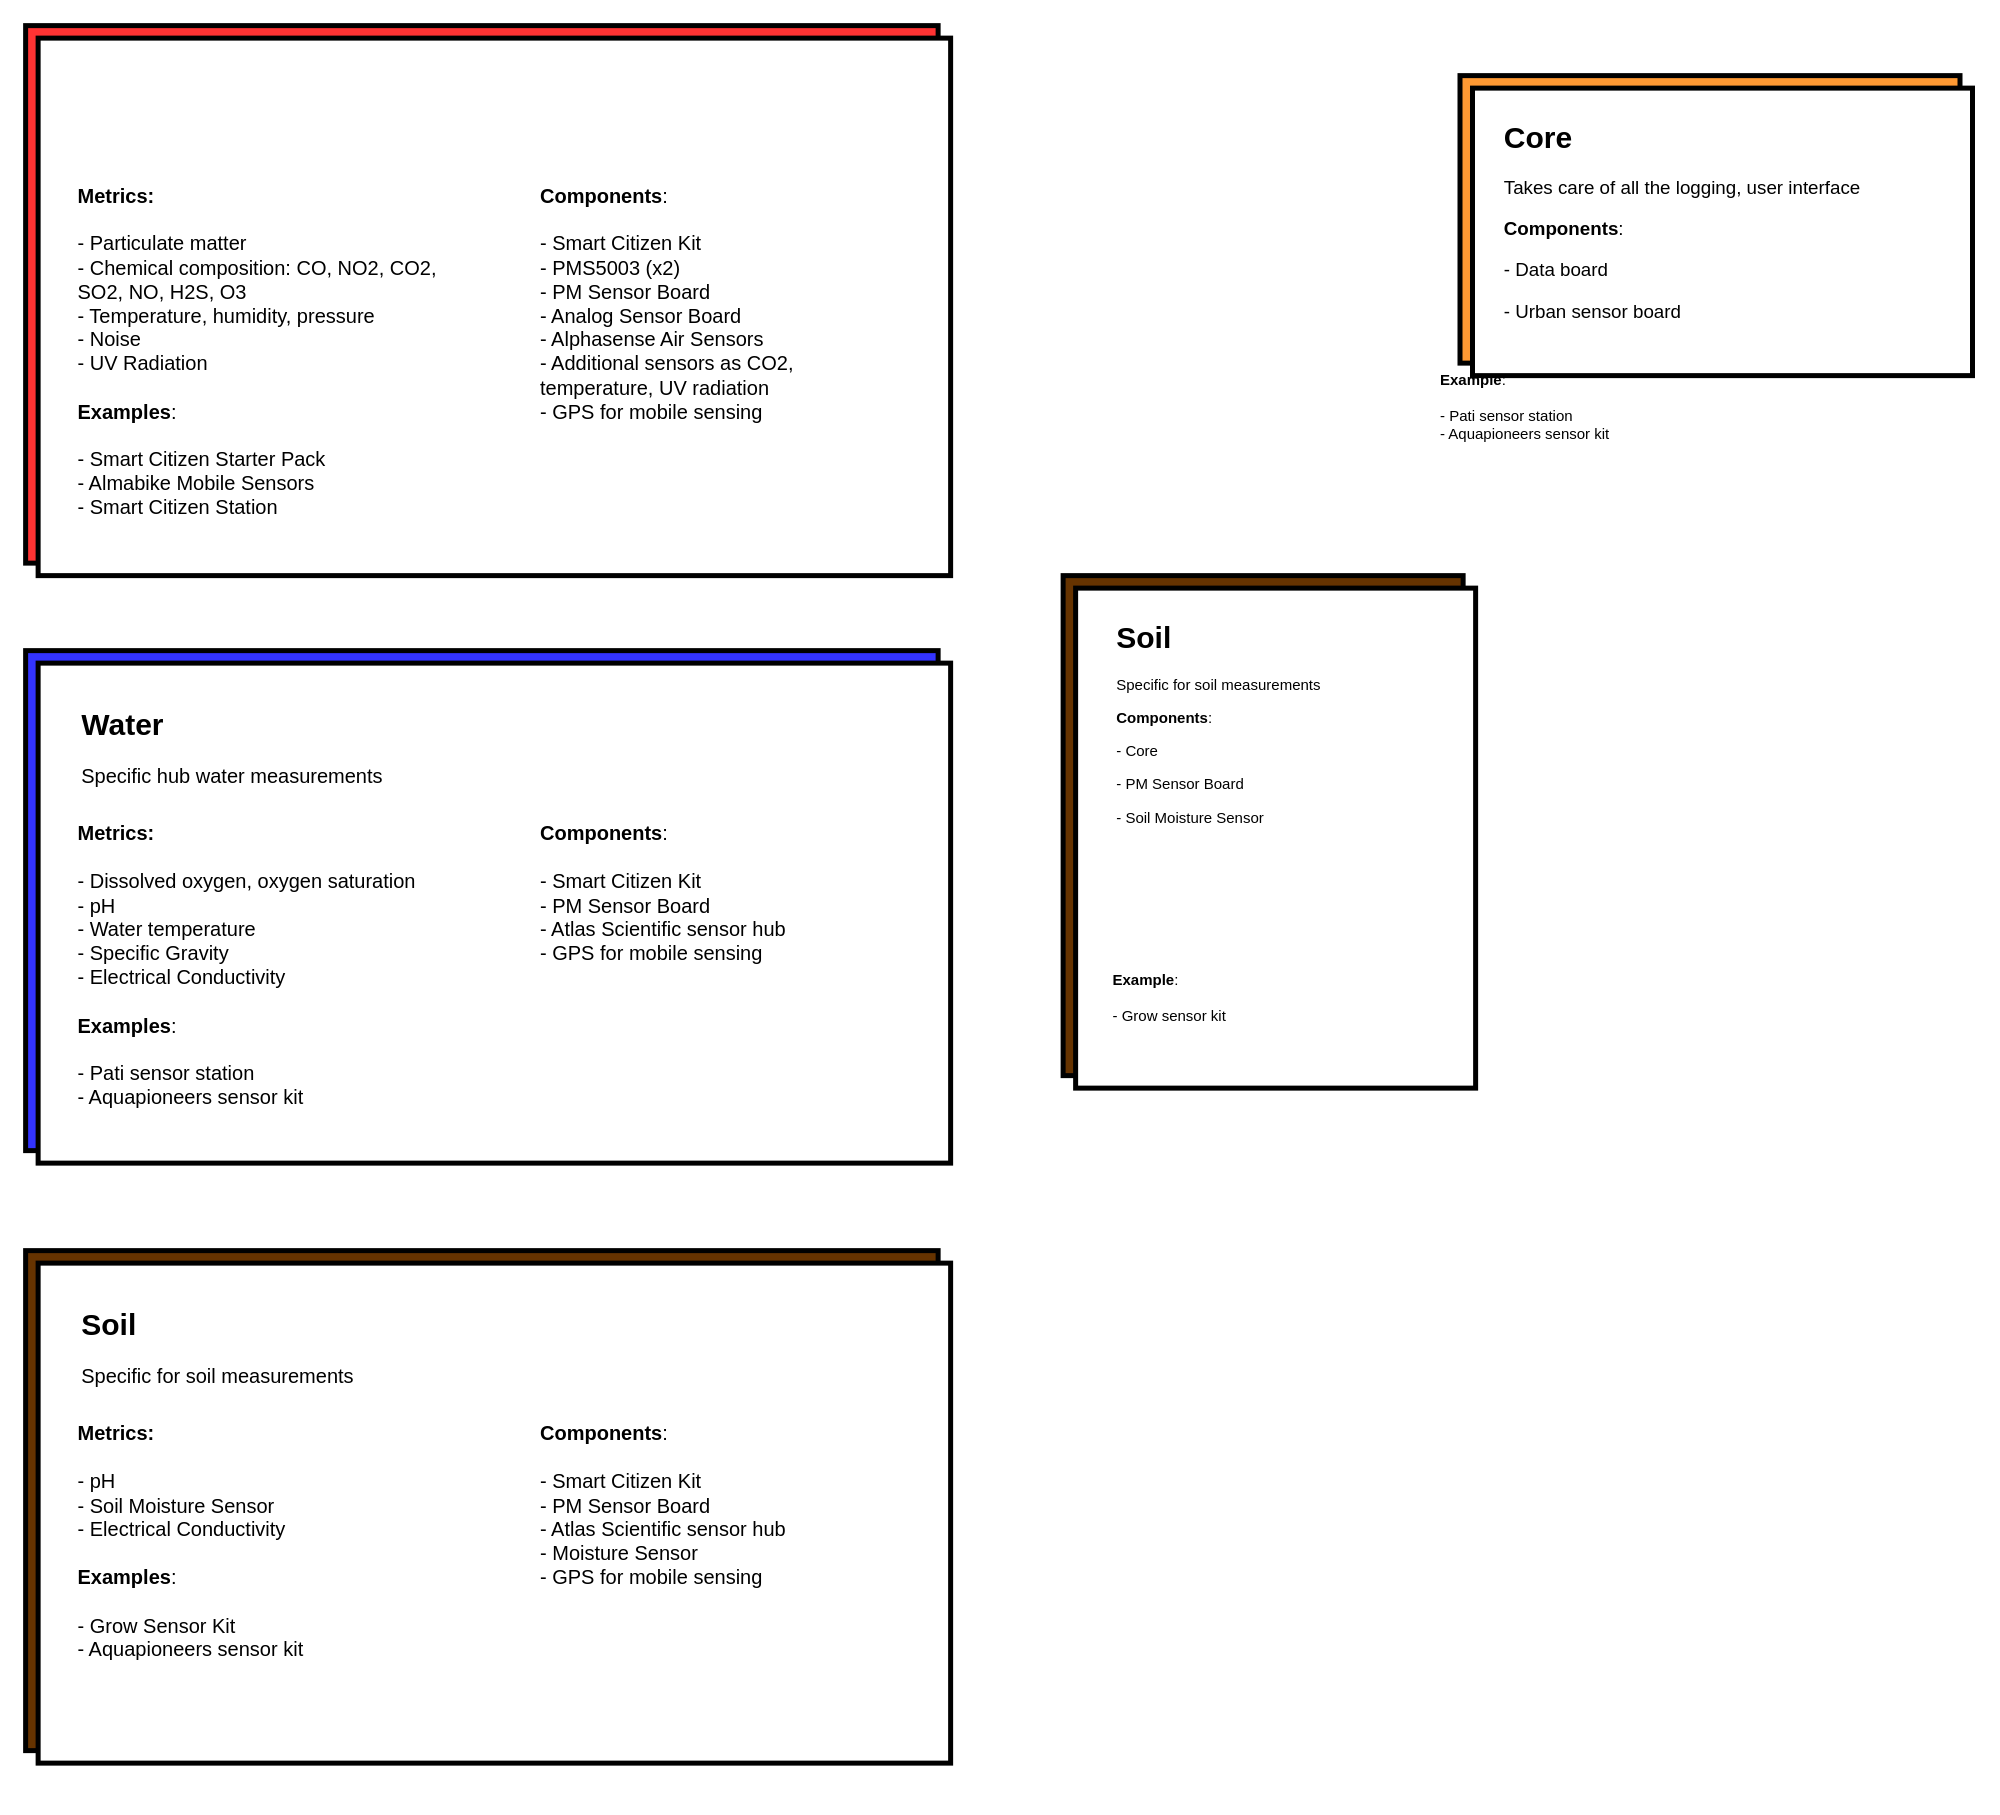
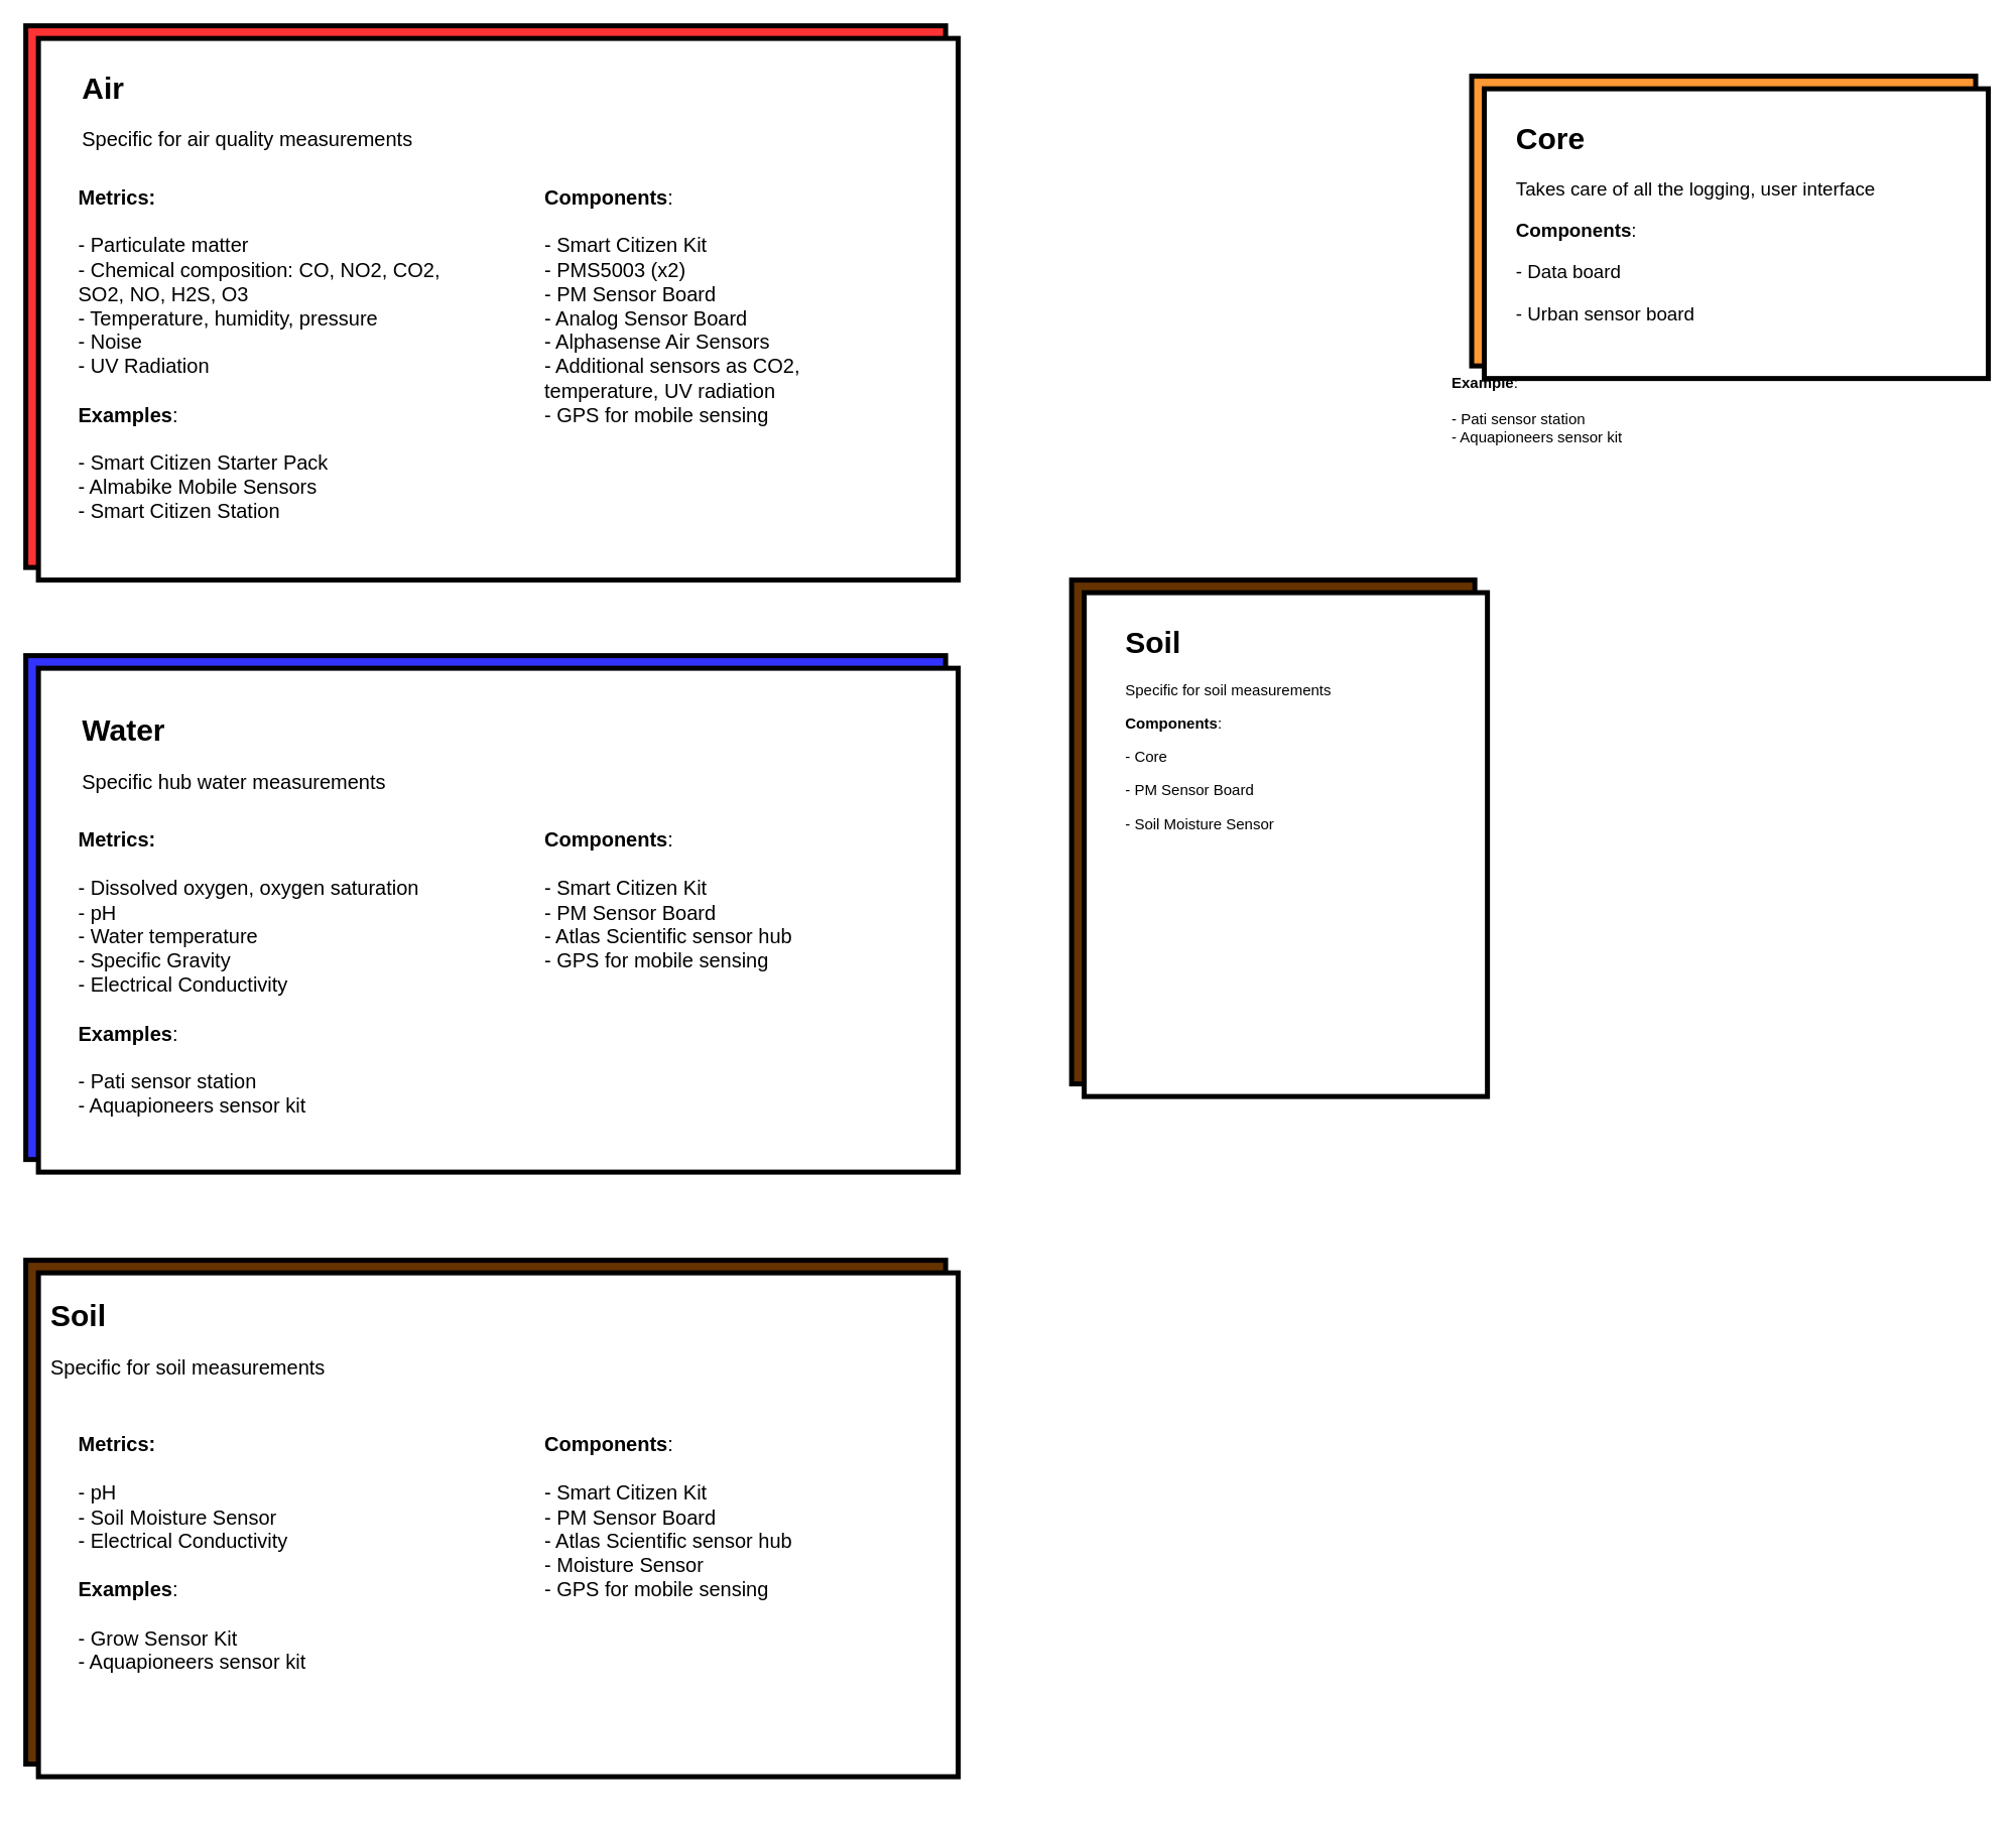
+ <mxCell id="9" value="&lt;h1&gt;Air&lt;/h1&gt;&lt;p style=&quot;font-size: 16px&quot;&gt;&lt;font style=&quot;font-size: 16px&quot;&gt;Specific for air quality measurements&lt;br&gt;&lt;/font&gt;&lt;/p&gt;" style="text;html=1;strokeColor=none;fillColor=none;spacing=5;spacingTop=-20;whiteSpace=wrap;overflow=hidden;rounded=0;" vertex="1" parent="1"><mxGeometry x="60" y="50" width="660" height="90" as="geometry" /></mxCell>
- <mxCell id="15" value="&lt;div&gt;&lt;b&gt;Example&lt;/b&gt;:&lt;/div&gt;&lt;div&gt;&lt;br&gt;&lt;/div&gt;&lt;div&gt;- Grow sensor kit&lt;/div&gt;" style="text;whiteSpace=wrap;html=1;" vertex="1" parent="1"><mxGeometry x="887.5" y="770" width="280" height="70" as="geometry" /></mxCell>
- <mxCell id="22" value="&lt;h1&gt;Soil&lt;br&gt;&lt;/h1&gt;&lt;p style=&quot;font-size: 16px&quot;&gt;&lt;font style=&quot;font-size: 16px&quot;&gt;Specific for soil measurements&lt;/font&gt;&lt;/p&gt;&amp;nbsp;&lt;br&gt;&lt;div&gt;&lt;br&gt;&lt;/div&gt;&lt;br&gt;&lt;div&gt;&lt;br&gt;&lt;/div&gt;&lt;div&gt;&lt;br&gt;&lt;br&gt;&lt;/div&gt;" style="text;html=1;strokeColor=none;fillColor=none;spacing=5;spacingTop=-20;whiteSpace=wrap;overflow=hidden;rounded=0;" vertex="1" parent="1"><mxGeometry x="60" y="1040" width="660" height="80" as="geometry" /></mxCell>
+ <mxCell id="22" value="&lt;h1&gt;Soil&lt;br&gt;&lt;/h1&gt;&lt;p style=&quot;font-size: 16px&quot;&gt;&lt;font style=&quot;font-size: 16px&quot;&gt;Specific for soil measurements&lt;/font&gt;&lt;/p&gt;&amp;nbsp;&lt;br&gt;&lt;div&gt;&lt;br&gt;&lt;/div&gt;&lt;br&gt;&lt;div&gt;&lt;br&gt;&lt;/div&gt;&lt;div&gt;&lt;br&gt;&lt;br&gt;&lt;/div&gt;" style="text;html=1;strokeColor=none;fillColor=none;spacing=5;spacingTop=-20;whiteSpace=wrap;overflow=hidden;rounded=0;" vertex="1" parent="1"><mxGeometry x="35" y="1025" width="660" height="80" as="geometry" /></mxCell>
